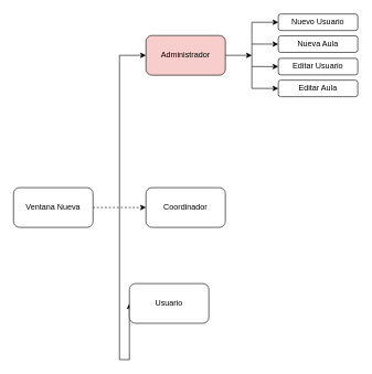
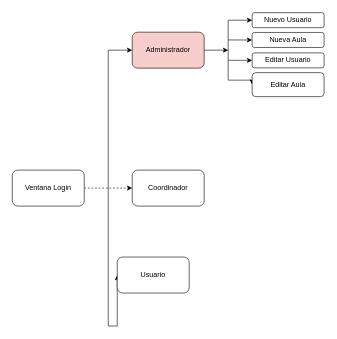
- <mxCell id="15" value="Editar Aula" style="rounded=1;whiteSpace=wrap;html=1;" vertex="1" parent="1"><mxGeometry x="420" y="120.5" width="120" height="25" as="geometry" /></mxCell>
+ <mxCell id="15" value="Editar Aula" style="rounded=1;whiteSpace=wrap;html=1;" vertex="1" parent="1"><mxGeometry x="420" y="120.5" width="120" height="40" as="geometry" /></mxCell>
- <mxCell id="3" value="Ventana Nueva" style="rounded=1;whiteSpace=wrap;html=1;" vertex="1" parent="1"><mxGeometry x="20" y="283" width="120" height="60" as="geometry" /></mxCell>
+ <mxCell id="3" value="Ventana Login" style="rounded=1;whiteSpace=wrap;html=1;" vertex="1" parent="1"><mxGeometry x="20" y="283" width="120" height="60" as="geometry" /></mxCell>
